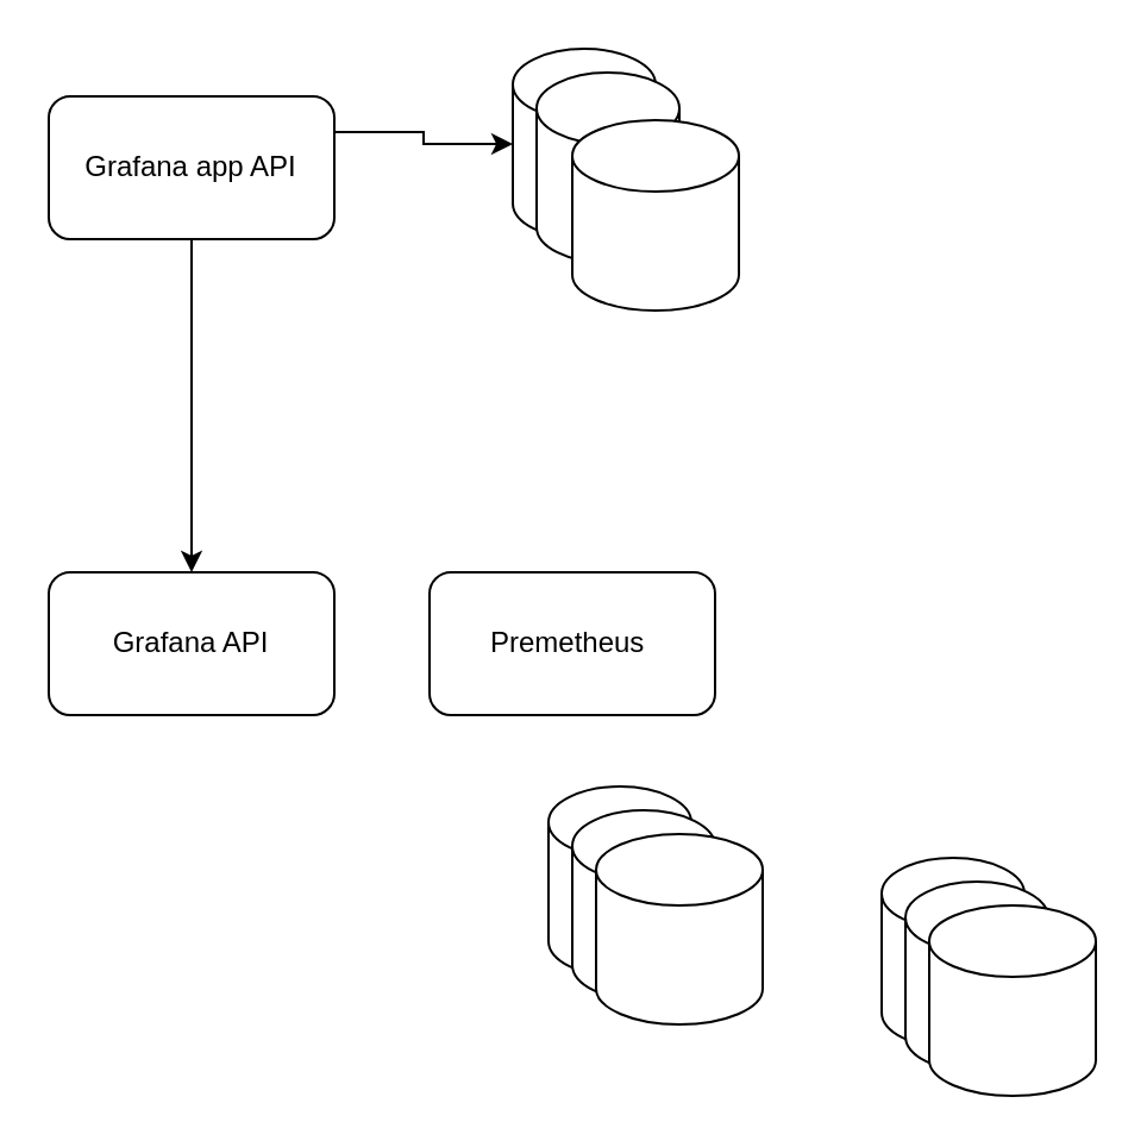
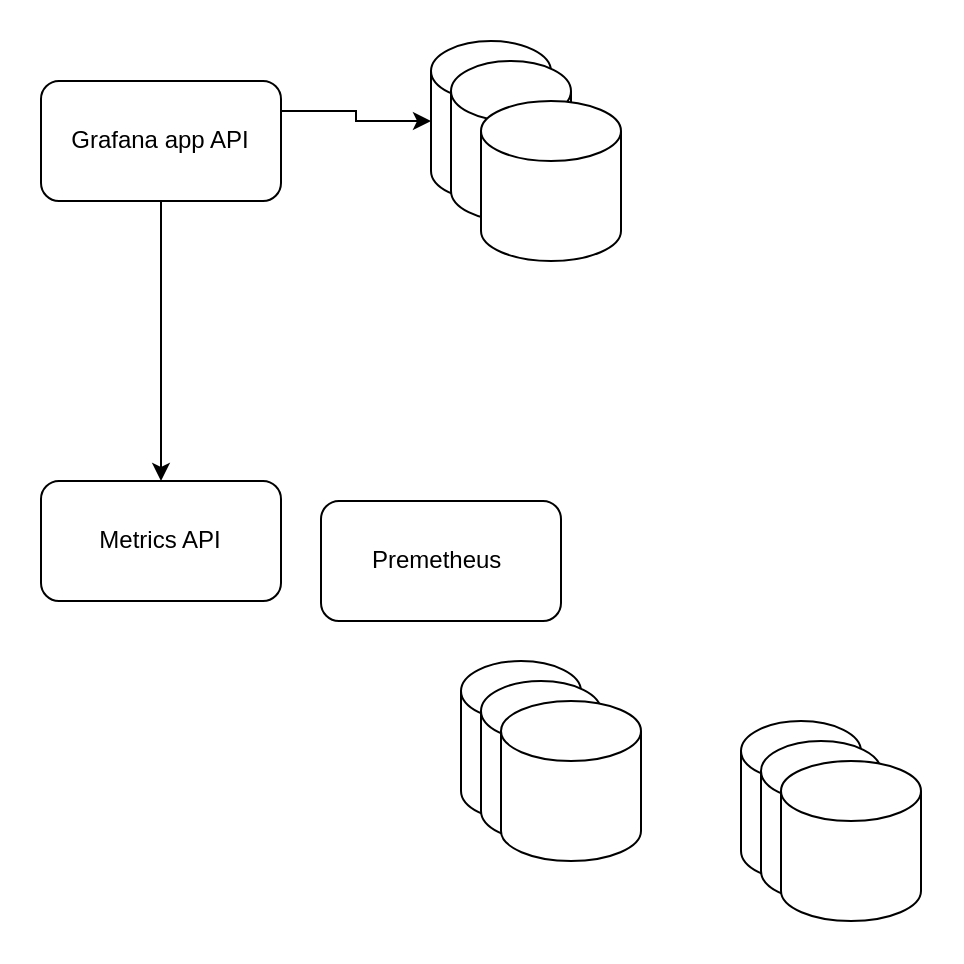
- <mxCell id="9" value="Grafana API" style="rounded=1;whiteSpace=wrap;html=1;" vertex="1" parent="1"><mxGeometry x="20" y="240" width="120" height="60" as="geometry" /></mxCell>
+ <mxCell id="9" value="Metrics API" style="rounded=1;whiteSpace=wrap;html=1;" vertex="1" parent="1"><mxGeometry x="20" y="240" width="120" height="60" as="geometry" /></mxCell>
- <mxCell id="10" value="Premetheus&amp;nbsp;" style="rounded=1;whiteSpace=wrap;html=1;" vertex="1" parent="1"><mxGeometry x="180" y="240" width="120" height="60" as="geometry" /></mxCell>
+ <mxCell id="10" value="Premetheus&amp;nbsp;" style="rounded=1;whiteSpace=wrap;html=1;" vertex="1" parent="1"><mxGeometry x="160" y="250" width="120" height="60" as="geometry" /></mxCell>
